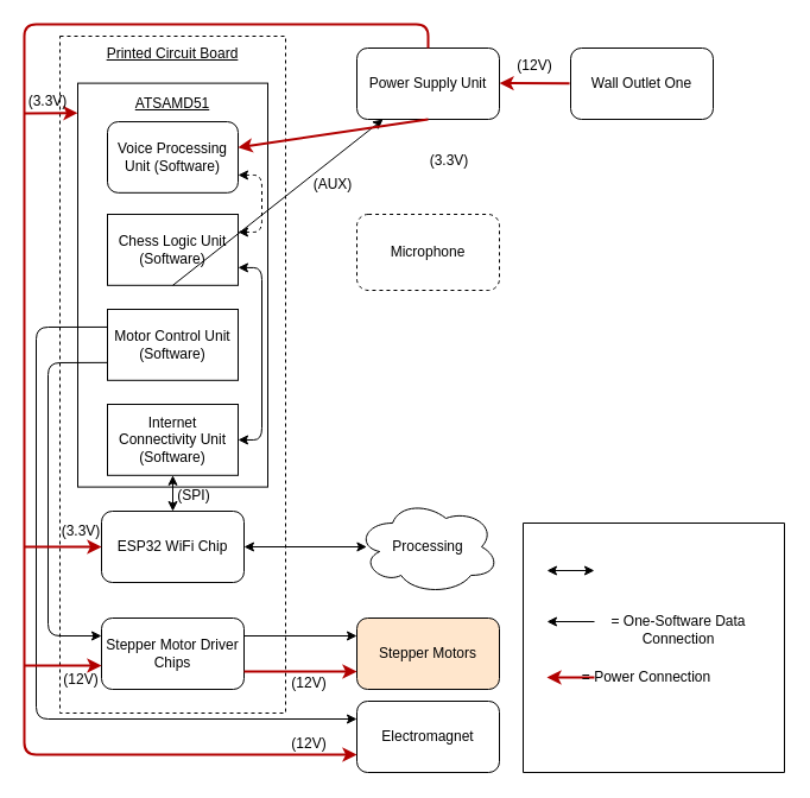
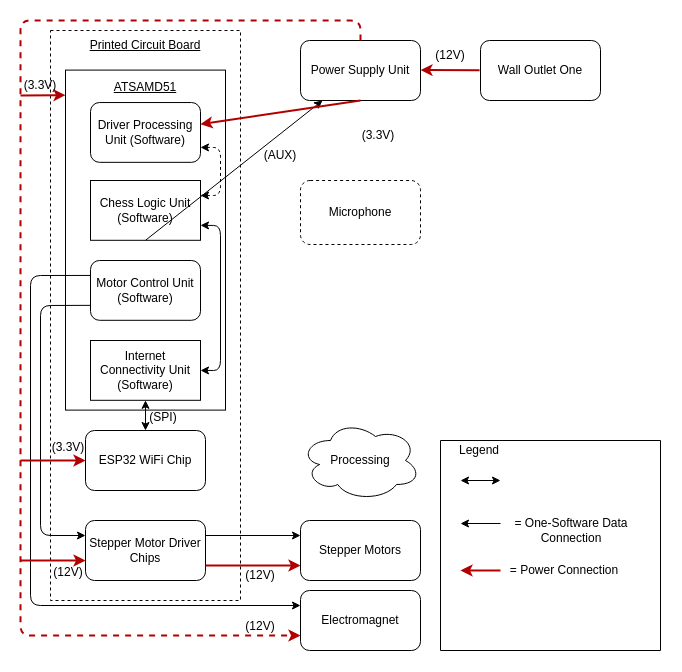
- <mxCell id="7" value="Voice Processing Unit (Software)" style="rounded=1;whiteSpace=wrap;html=1;" parent="6" vertex="1"><mxGeometry width="110" height="59.8" as="geometry" /></mxCell>
+ <mxCell id="7" value="Driver Processing Unit (Software)" style="rounded=1;whiteSpace=wrap;html=1;" parent="6" vertex="1"><mxGeometry width="110" height="59.8" as="geometry" /></mxCell>
- <mxCell id="9" value="Motor Control Unit (Software)" style="whiteSpace=wrap;html=1;rounded=0;" parent="6" vertex="1"><mxGeometry y="157.96" width="110" height="59.8" as="geometry" /></mxCell>
+ <mxCell id="9" value="Motor Control Unit (Software)" style="rounded=1;whiteSpace=wrap;html=1;" parent="6" vertex="1"><mxGeometry y="157.96" width="110" height="59.8" as="geometry" /></mxCell>
- <mxCell id="27" value="" style="endArrow=classic;html=1;exitX=0.5;exitY=0;exitDx=0;exitDy=0;fillColor=#e51400;strokeColor=#B20000;strokeWidth=2;entryX=0;entryY=0.75;entryDx=0;entryDy=0;" parent="1" source="17" target="21" edge="1"><mxGeometry width="50" height="50" relative="1" as="geometry"><mxPoint x="250" y="80" as="sourcePoint" /><mxPoint x="10" y="630" as="targetPoint" /><Array as="points"><mxPoint x="360" y="20" /><mxPoint x="20" y="20" /><mxPoint x="20" y="635" /></Array></mxGeometry></mxCell>
+ <mxCell id="27" value="" style="endArrow=classic;html=1;exitX=0.5;exitY=0;exitDx=0;exitDy=0;fillColor=#e51400;strokeColor=#B20000;strokeWidth=2;entryX=0;entryY=0.75;entryDx=0;entryDy=0;dashed=1;" parent="1" source="17" target="21" edge="1"><mxGeometry width="50" height="50" relative="1" as="geometry"><mxPoint x="250" y="80" as="sourcePoint" /><mxPoint x="10" y="630" as="targetPoint" /><Array as="points"><mxPoint x="360" y="20" /><mxPoint x="20" y="20" /><mxPoint x="20" y="635" /></Array></mxGeometry></mxCell>
+ <mxCell id="35" value="Legend" style="text;html=1;strokeColor=none;fillColor=none;align=center;verticalAlign=middle;whiteSpace=wrap;rounded=0;" parent="28" vertex="1"><mxGeometry x="19" width="40" height="20" as="geometry" /></mxCell>
- <mxCell id="25" value="" style="endArrow=classic;startArrow=classic;html=1;entryX=0.07;entryY=0.5;entryDx=0;entryDy=0;entryPerimeter=0;exitX=1;exitY=0.5;exitDx=0;exitDy=0;" parent="1" source="15" target="24" edge="1"><mxGeometry width="50" height="50" relative="1" as="geometry"><mxPoint x="10" y="720" as="sourcePoint" /><mxPoint x="60" y="670" as="targetPoint" /></mxGeometry></mxCell>
- <mxCell id="18" value="Stepper Motors" style="rounded=1;whiteSpace=wrap;html=1;fillColor=#ffe6cc;" parent="1" vertex="1"><mxGeometry x="300" y="520" width="120" height="60" as="geometry" /></mxCell>
+ <mxCell id="18" value="Stepper Motors" style="rounded=1;whiteSpace=wrap;html=1;" parent="1" vertex="1"><mxGeometry x="300" y="520" width="120" height="60" as="geometry" /></mxCell>
- <mxCell id="34" value="= Power Connection" style="text;html=1;strokeColor=none;fillColor=none;align=center;verticalAlign=middle;whiteSpace=wrap;rounded=0;" parent="28" vertex="1"><mxGeometry x="39" y="120" width="130" height="20" as="geometry" /></mxCell>
+ <mxCell id="34" value="= Power Connection" style="text;html=1;strokeColor=none;fillColor=none;align=center;verticalAlign=middle;whiteSpace=wrap;rounded=0;" parent="28" vertex="1"><mxGeometry x="59" y="120" width="130" height="20" as="geometry" /></mxCell>
